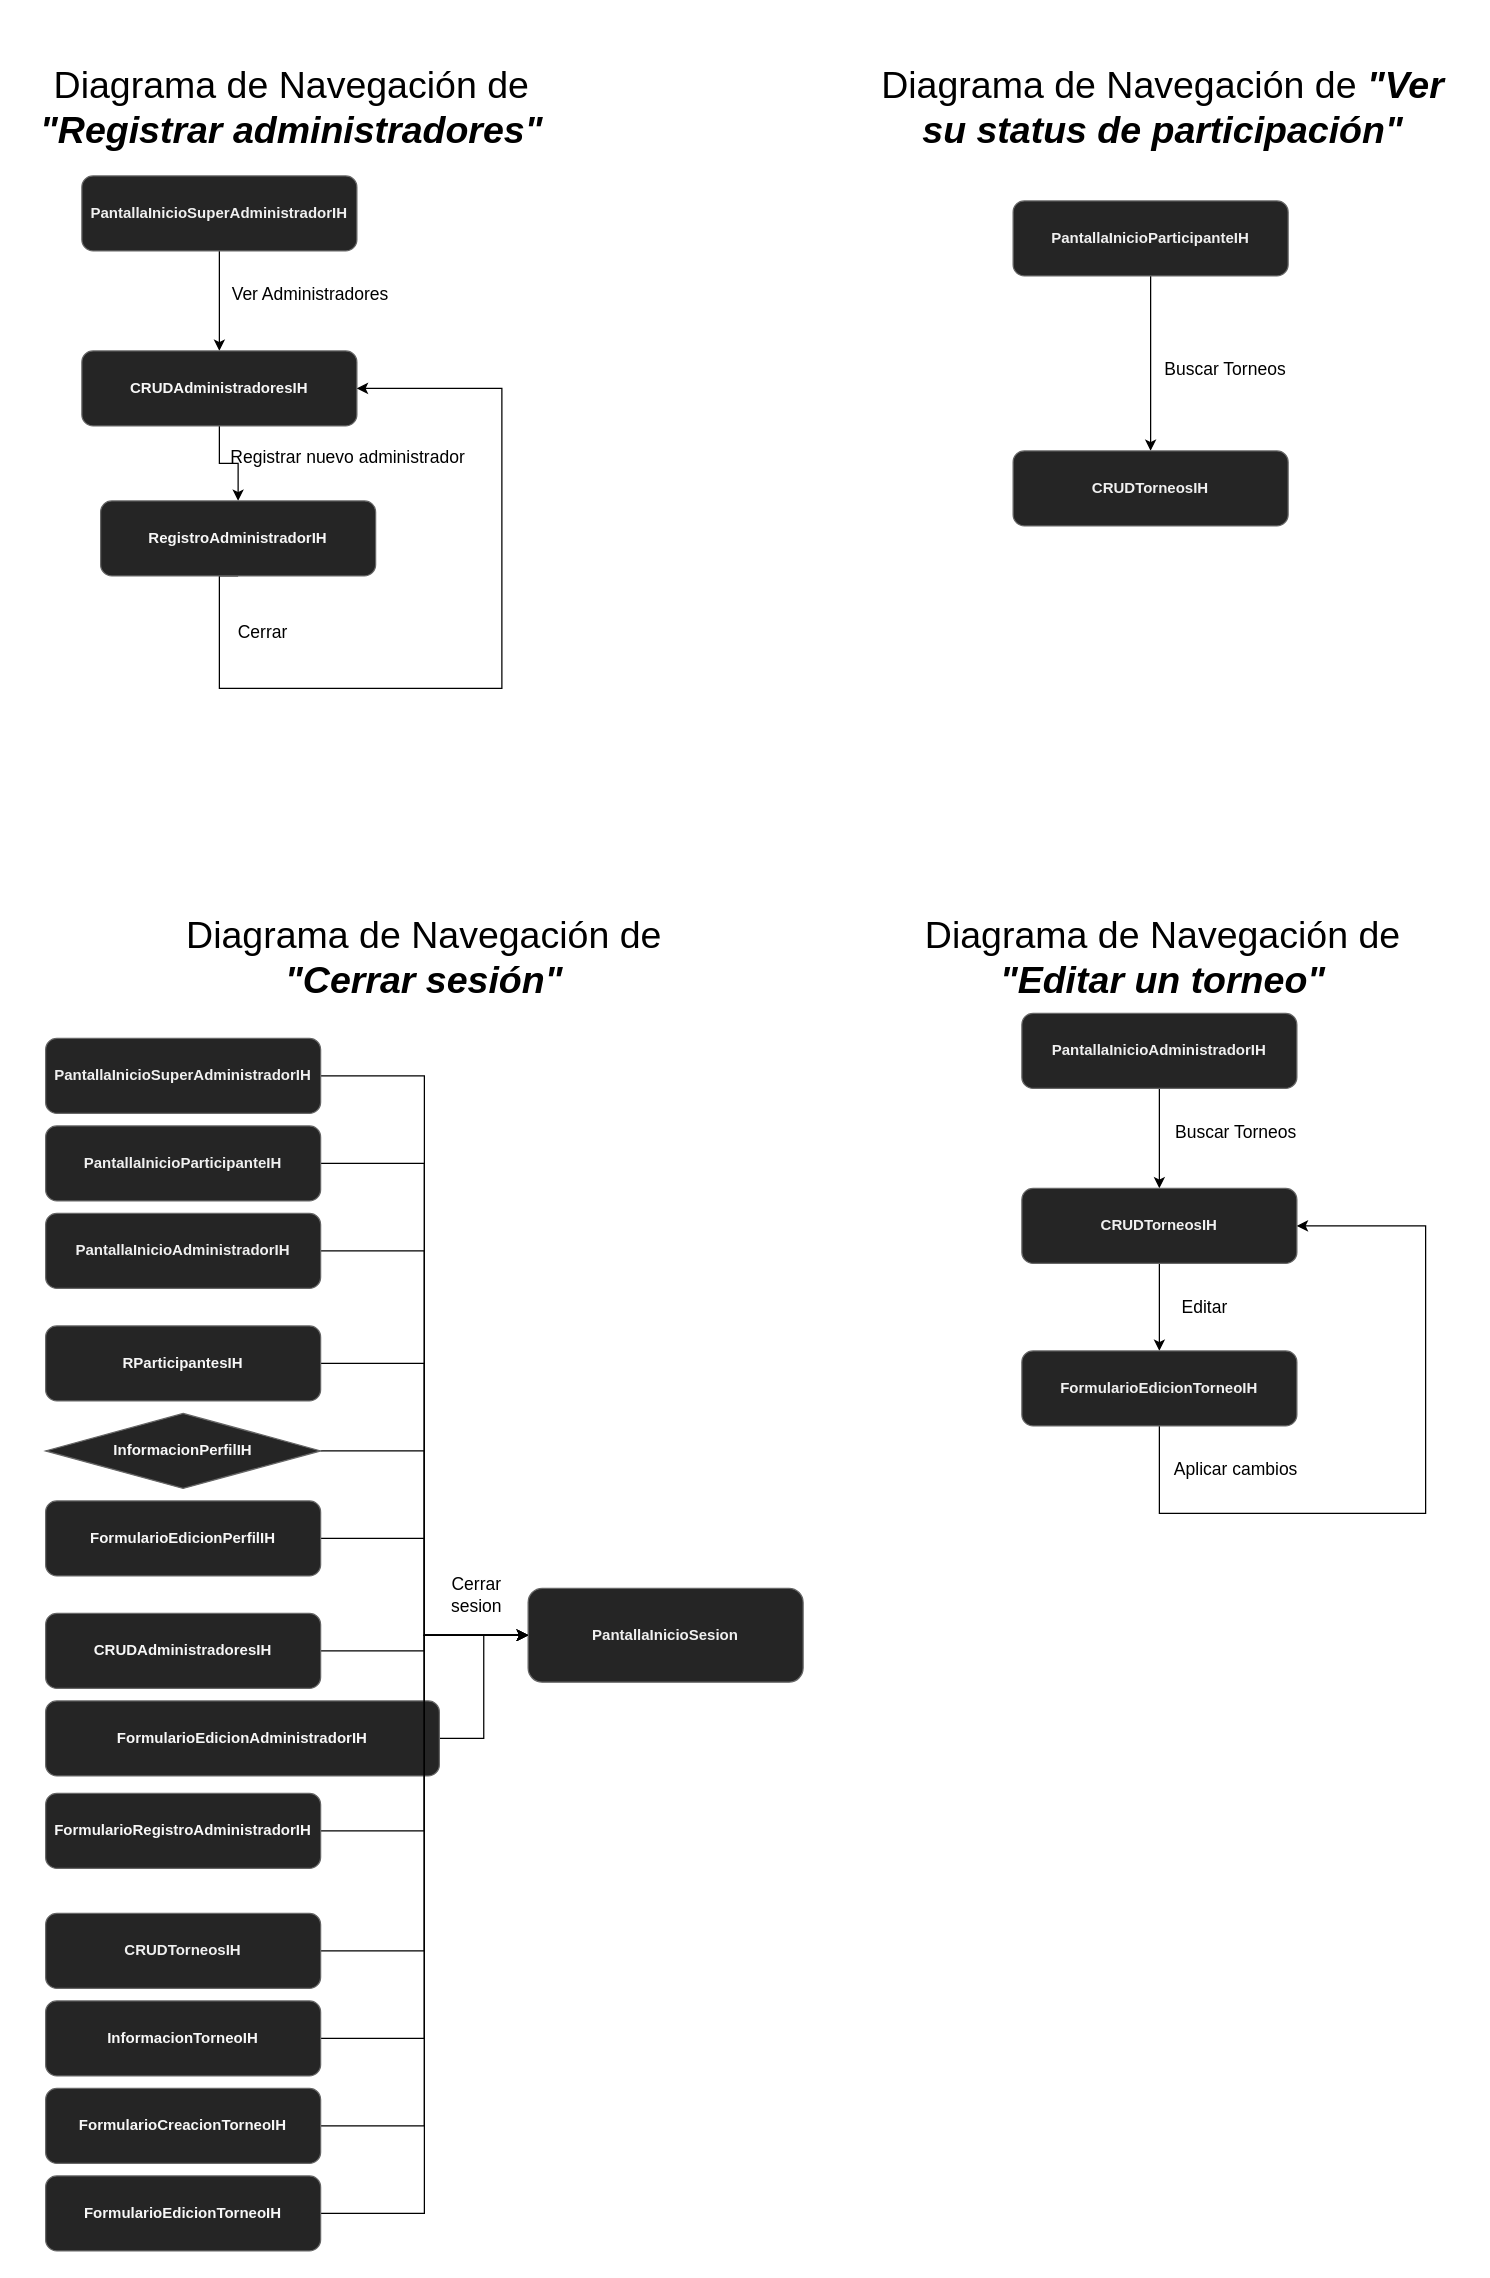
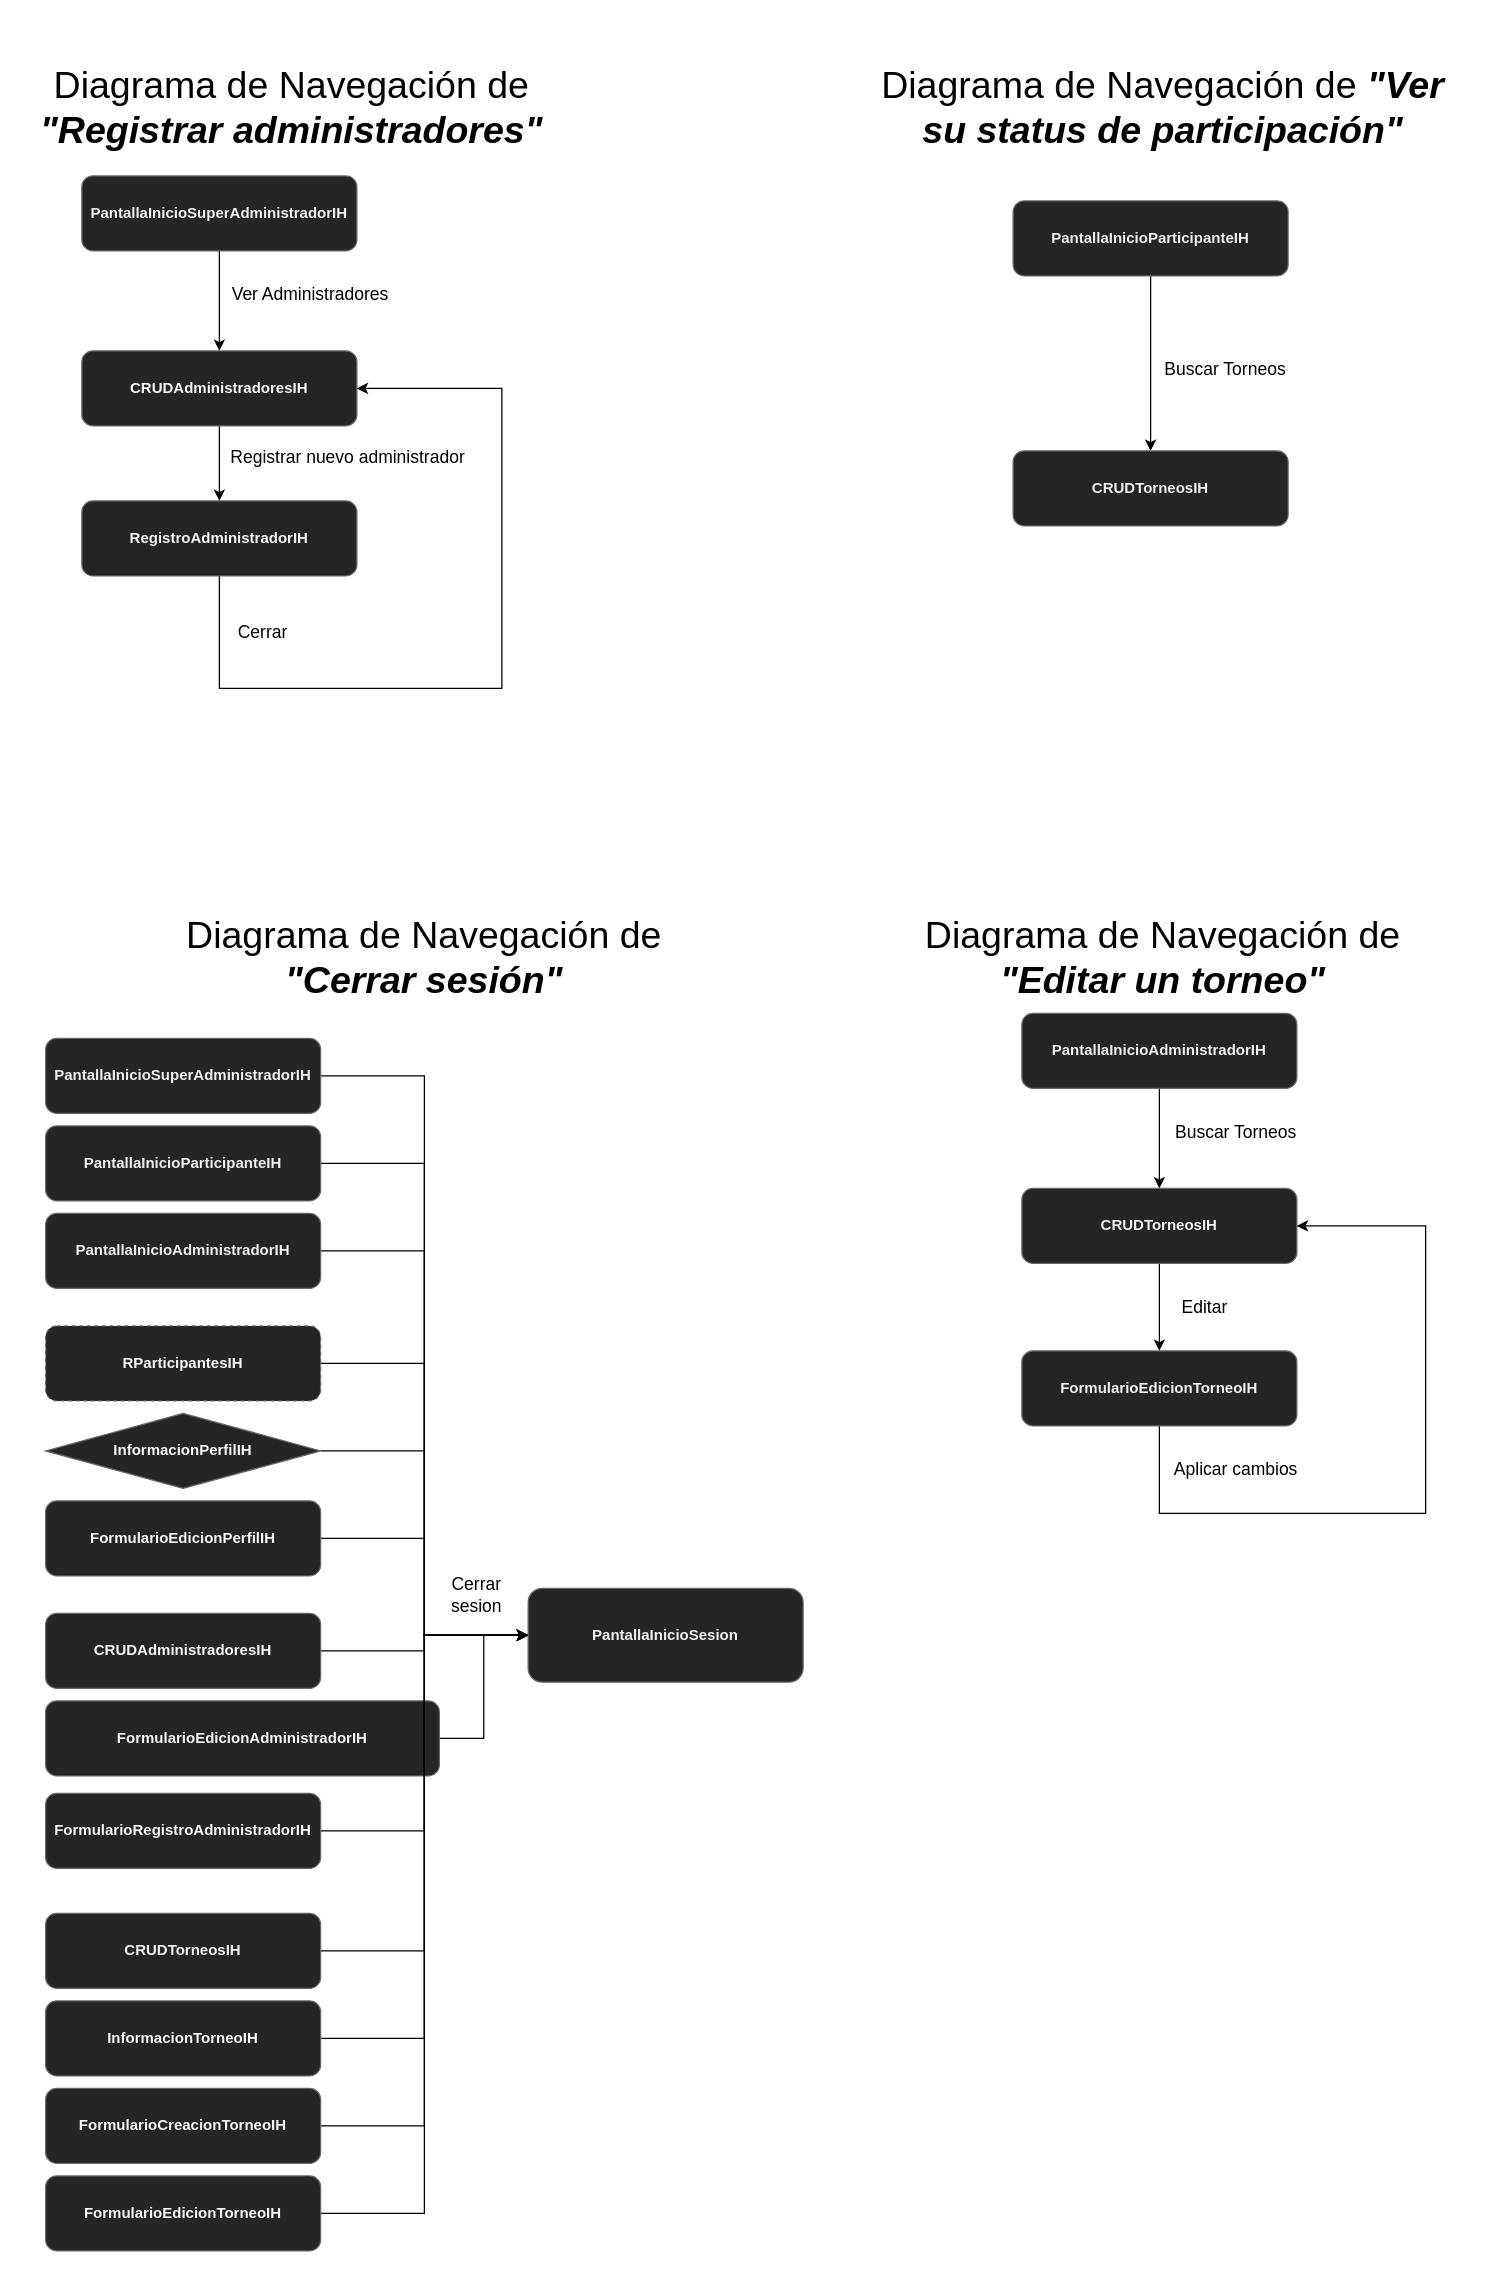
- <mxCell id="9" value="&lt;font color=&quot;#f7f7f7&quot;&gt;&lt;b&gt;RegistroAdministradorIH&lt;/b&gt;&lt;/font&gt;" style="rounded=1;whiteSpace=wrap;html=1;fillColor=#252525;fontColor=#333333;strokeColor=#666666;" vertex="1" parent="1"><mxGeometry x="80" y="400" width="220" height="60" as="geometry" /></mxCell>
+ <mxCell id="9" value="&lt;font color=&quot;#f7f7f7&quot;&gt;&lt;b&gt;RegistroAdministradorIH&lt;/b&gt;&lt;/font&gt;" style="rounded=1;whiteSpace=wrap;html=1;fillColor=#252525;fontColor=#333333;strokeColor=#666666;" vertex="1" parent="1"><mxGeometry x="65" y="400" width="220" height="60" as="geometry" /></mxCell>
- <mxCell id="34" value="&lt;font color=&quot;#f7f7f7&quot;&gt;&lt;b&gt;RParticipantesIH&lt;/b&gt;&lt;/font&gt;" style="rounded=1;whiteSpace=wrap;html=1;fillColor=#252525;fontColor=#333333;strokeColor=#666666;" vertex="1" parent="1"><mxGeometry x="36" y="1060" width="220" height="60" as="geometry" /></mxCell>
+ <mxCell id="34" value="&lt;font color=&quot;#f7f7f7&quot;&gt;&lt;b&gt;RParticipantesIH&lt;/b&gt;&lt;/font&gt;" style="rounded=1;whiteSpace=wrap;html=1;fillColor=#252525;fontColor=#333333;strokeColor=#666666;dashed=1;" vertex="1" parent="1"><mxGeometry x="36" y="1060" width="220" height="60" as="geometry" /></mxCell>
